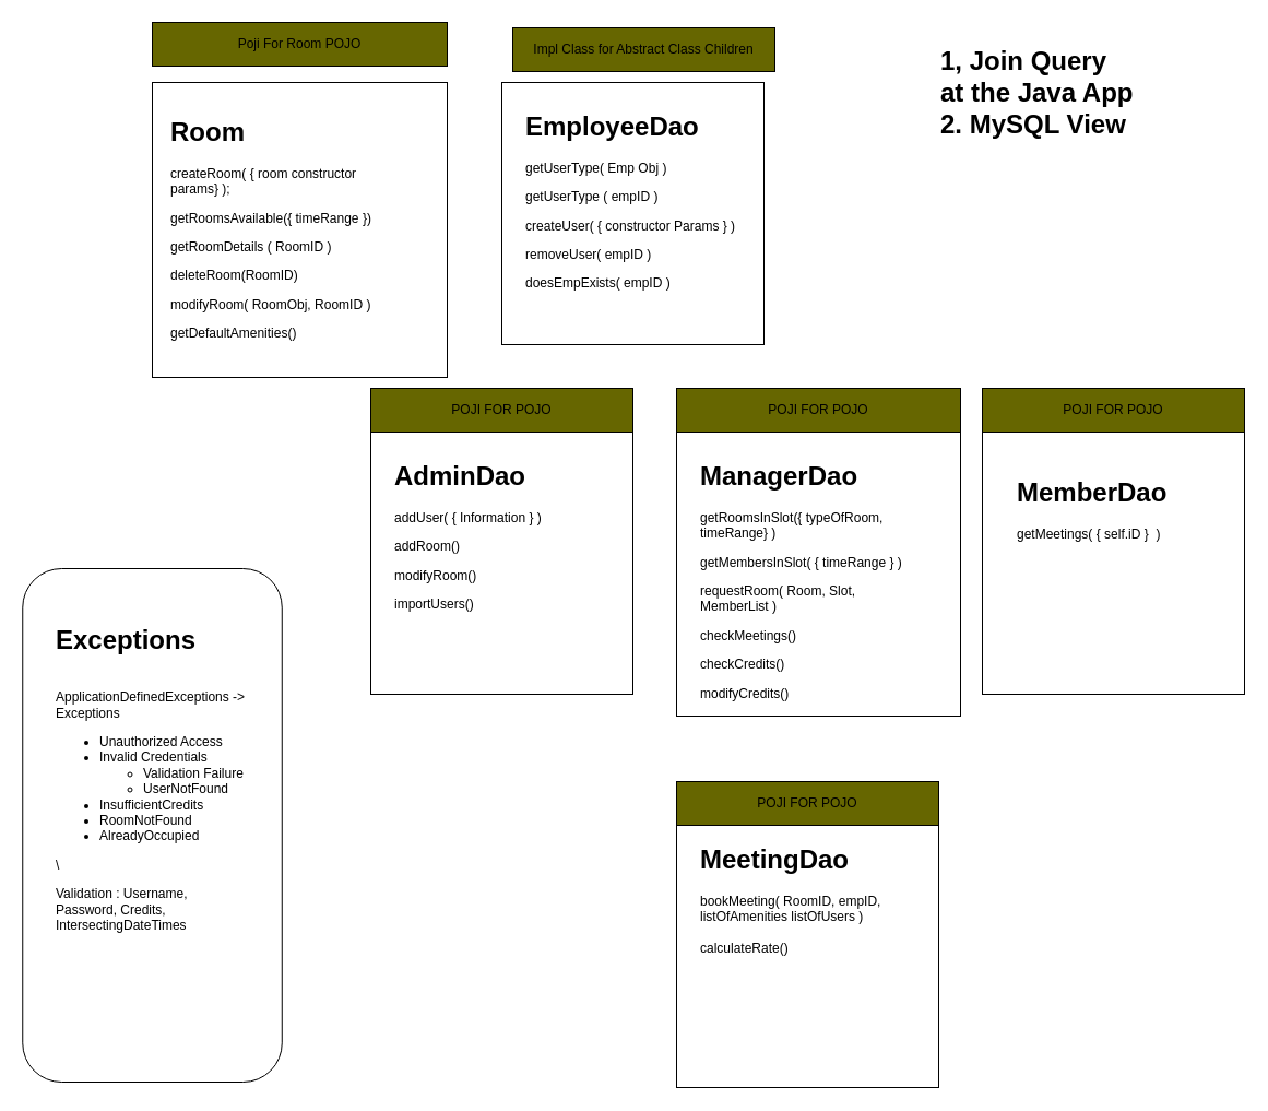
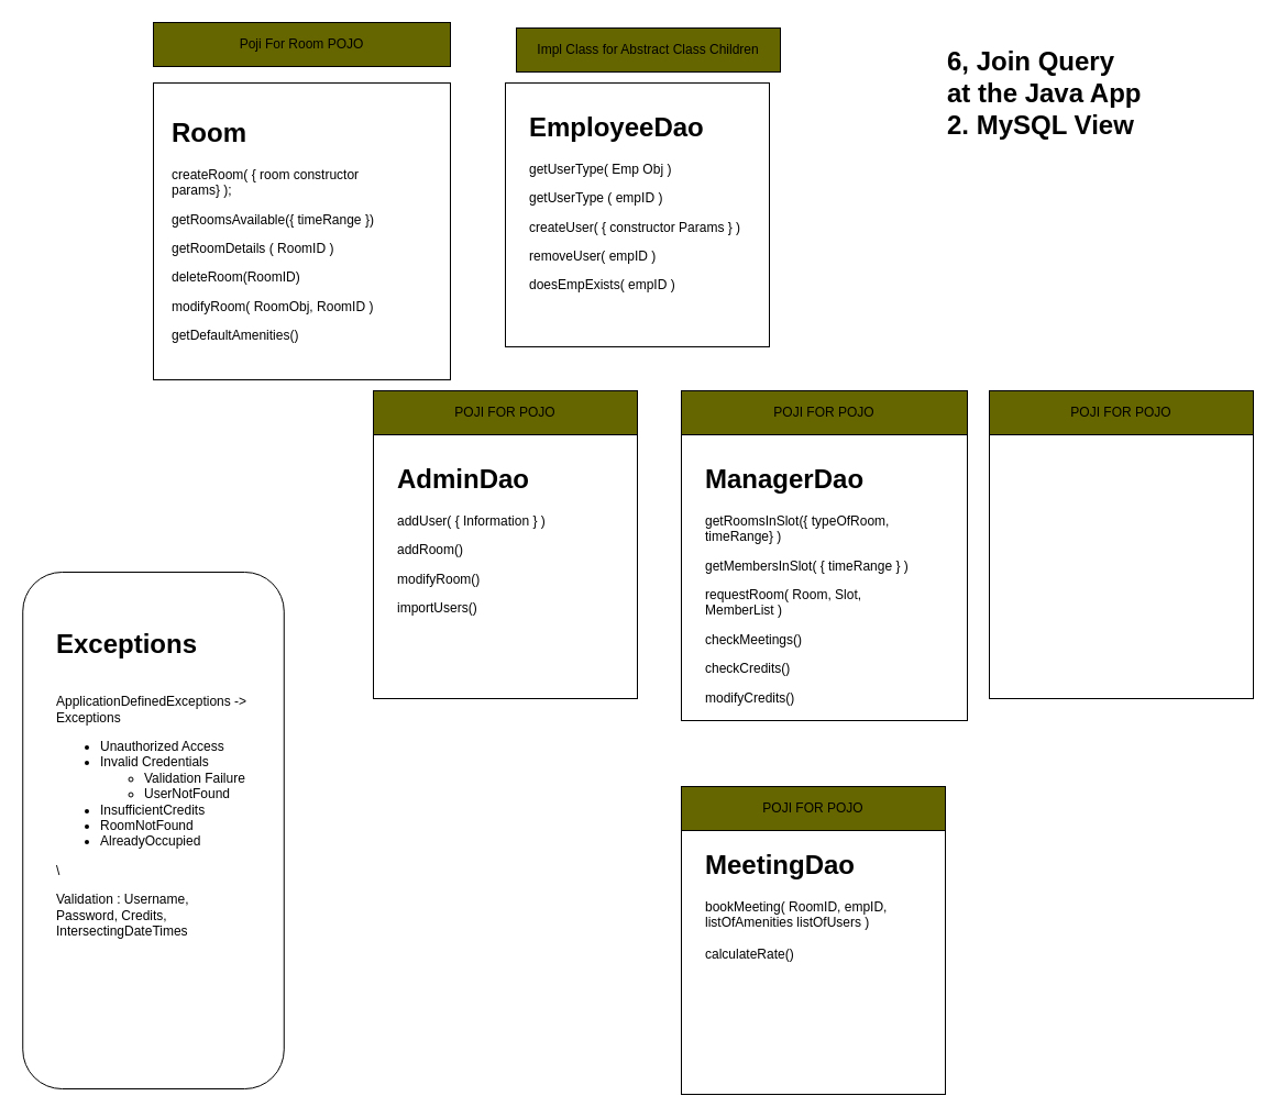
- <mxCell id="22" value="&lt;h1 style=&quot;margin-top: 0px;&quot;&gt;1, Join Query at the Java App 2. MySQL View&amp;nbsp;&lt;/h1&gt;" style="text;html=1;whiteSpace=wrap;overflow=hidden;rounded=0;" vertex="1" parent="1"><mxGeometry x="859" y="35" width="180" height="120" as="geometry" /></mxCell>
+ <mxCell id="22" value="&lt;h1 style=&quot;margin-top: 0px;&quot;&gt;6, Join Query at the Java App 2. MySQL View&amp;nbsp;&lt;/h1&gt;" style="text;html=1;whiteSpace=wrap;overflow=hidden;rounded=0;" vertex="1" parent="1"><mxGeometry x="859" y="35" width="180" height="120" as="geometry" /></mxCell>
- <mxCell id="15" value="&lt;h1 style=&quot;margin-top: 0px;&quot;&gt;MemberDao&lt;/h1&gt;&lt;p&gt;getMeetings( { self.iD }&amp;nbsp; )&lt;/p&gt;&lt;p&gt;&lt;br&gt;&lt;/p&gt;&lt;p&gt;&lt;br&gt;&lt;/p&gt;" style="text;html=1;whiteSpace=wrap;overflow=hidden;rounded=0;" parent="1" vertex="1"><mxGeometry x="929" y="430" width="200" height="200" as="geometry" /></mxCell>
